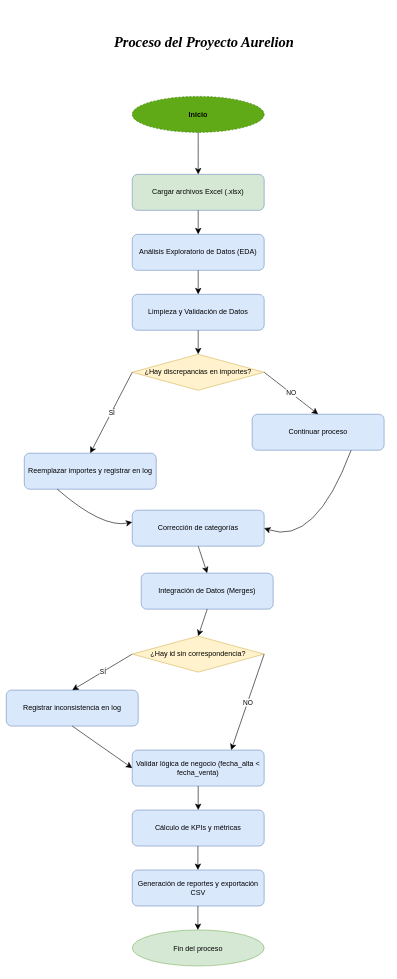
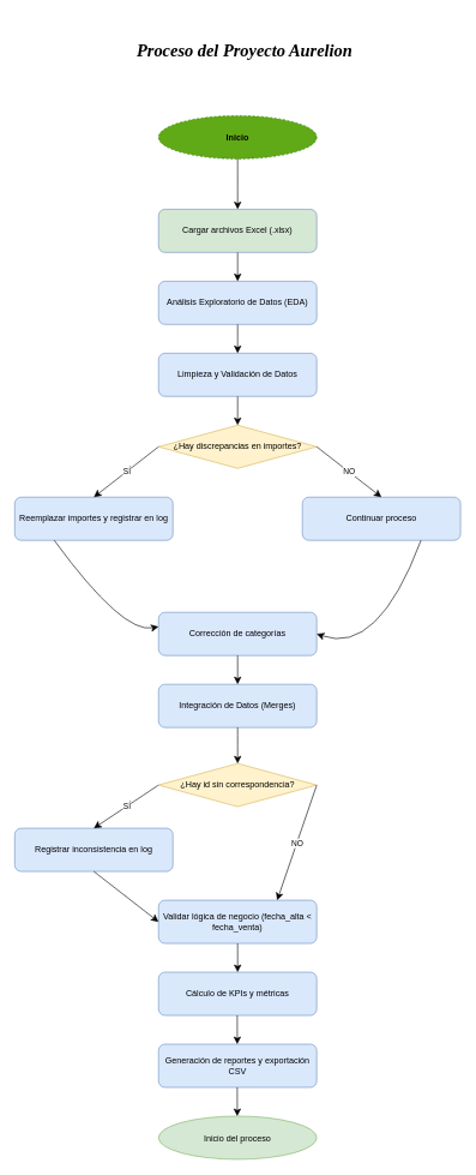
- <mxCell id="7" value="Reemplazar importes y registrar en log" style="rounded=1;whiteSpace=wrap;html=1;fillColor=#dae8fc;strokeColor=#6c8ebf;" vertex="1" parent="1"><mxGeometry x="40" y="755" width="220" height="60" as="geometry" /></mxCell>
+ <mxCell id="7" value="Reemplazar importes y registrar en log" style="rounded=1;whiteSpace=wrap;html=1;fillColor=#dae8fc;strokeColor=#6c8ebf;" vertex="1" parent="1"><mxGeometry x="20" y="690" width="220" height="60" as="geometry" /></mxCell>
- <mxCell id="10" value="Integración de Datos (Merges)" style="rounded=1;whiteSpace=wrap;html=1;fillColor=#dae8fc;strokeColor=#6c8ebf;" vertex="1" parent="1"><mxGeometry x="235" y="955" width="220" height="60" as="geometry" /></mxCell>
+ <mxCell id="10" value="Integración de Datos (Merges)" style="rounded=1;whiteSpace=wrap;html=1;fillColor=#dae8fc;strokeColor=#6c8ebf;" vertex="1" parent="1"><mxGeometry x="220" y="950" width="220" height="60" as="geometry" /></mxCell>
- <mxCell id="12" value="Registrar inconsistencia en log" style="rounded=1;whiteSpace=wrap;html=1;fillColor=#dae8fc;strokeColor=#6c8ebf;" vertex="1" parent="1"><mxGeometry x="10" y="1150" width="220" height="60" as="geometry" /></mxCell>
+ <mxCell id="12" value="Registrar inconsistencia en log" style="rounded=1;whiteSpace=wrap;html=1;fillColor=#dae8fc;strokeColor=#6c8ebf;" vertex="1" parent="1"><mxGeometry x="20" y="1150" width="220" height="60" as="geometry" /></mxCell>
- <mxCell id="16" value="Fin del proceso" style="ellipse;fillColor=#d5e8d4;strokeColor=#82b366;" vertex="1" parent="1"><mxGeometry x="220" y="1550" width="220" height="60" as="geometry" /></mxCell>
+ <mxCell id="16" value="Inicio del proceso" style="ellipse;fillColor=#d5e8d4;strokeColor=#82b366;" vertex="1" parent="1"><mxGeometry x="220" y="1550" width="220" height="60" as="geometry" /></mxCell>
